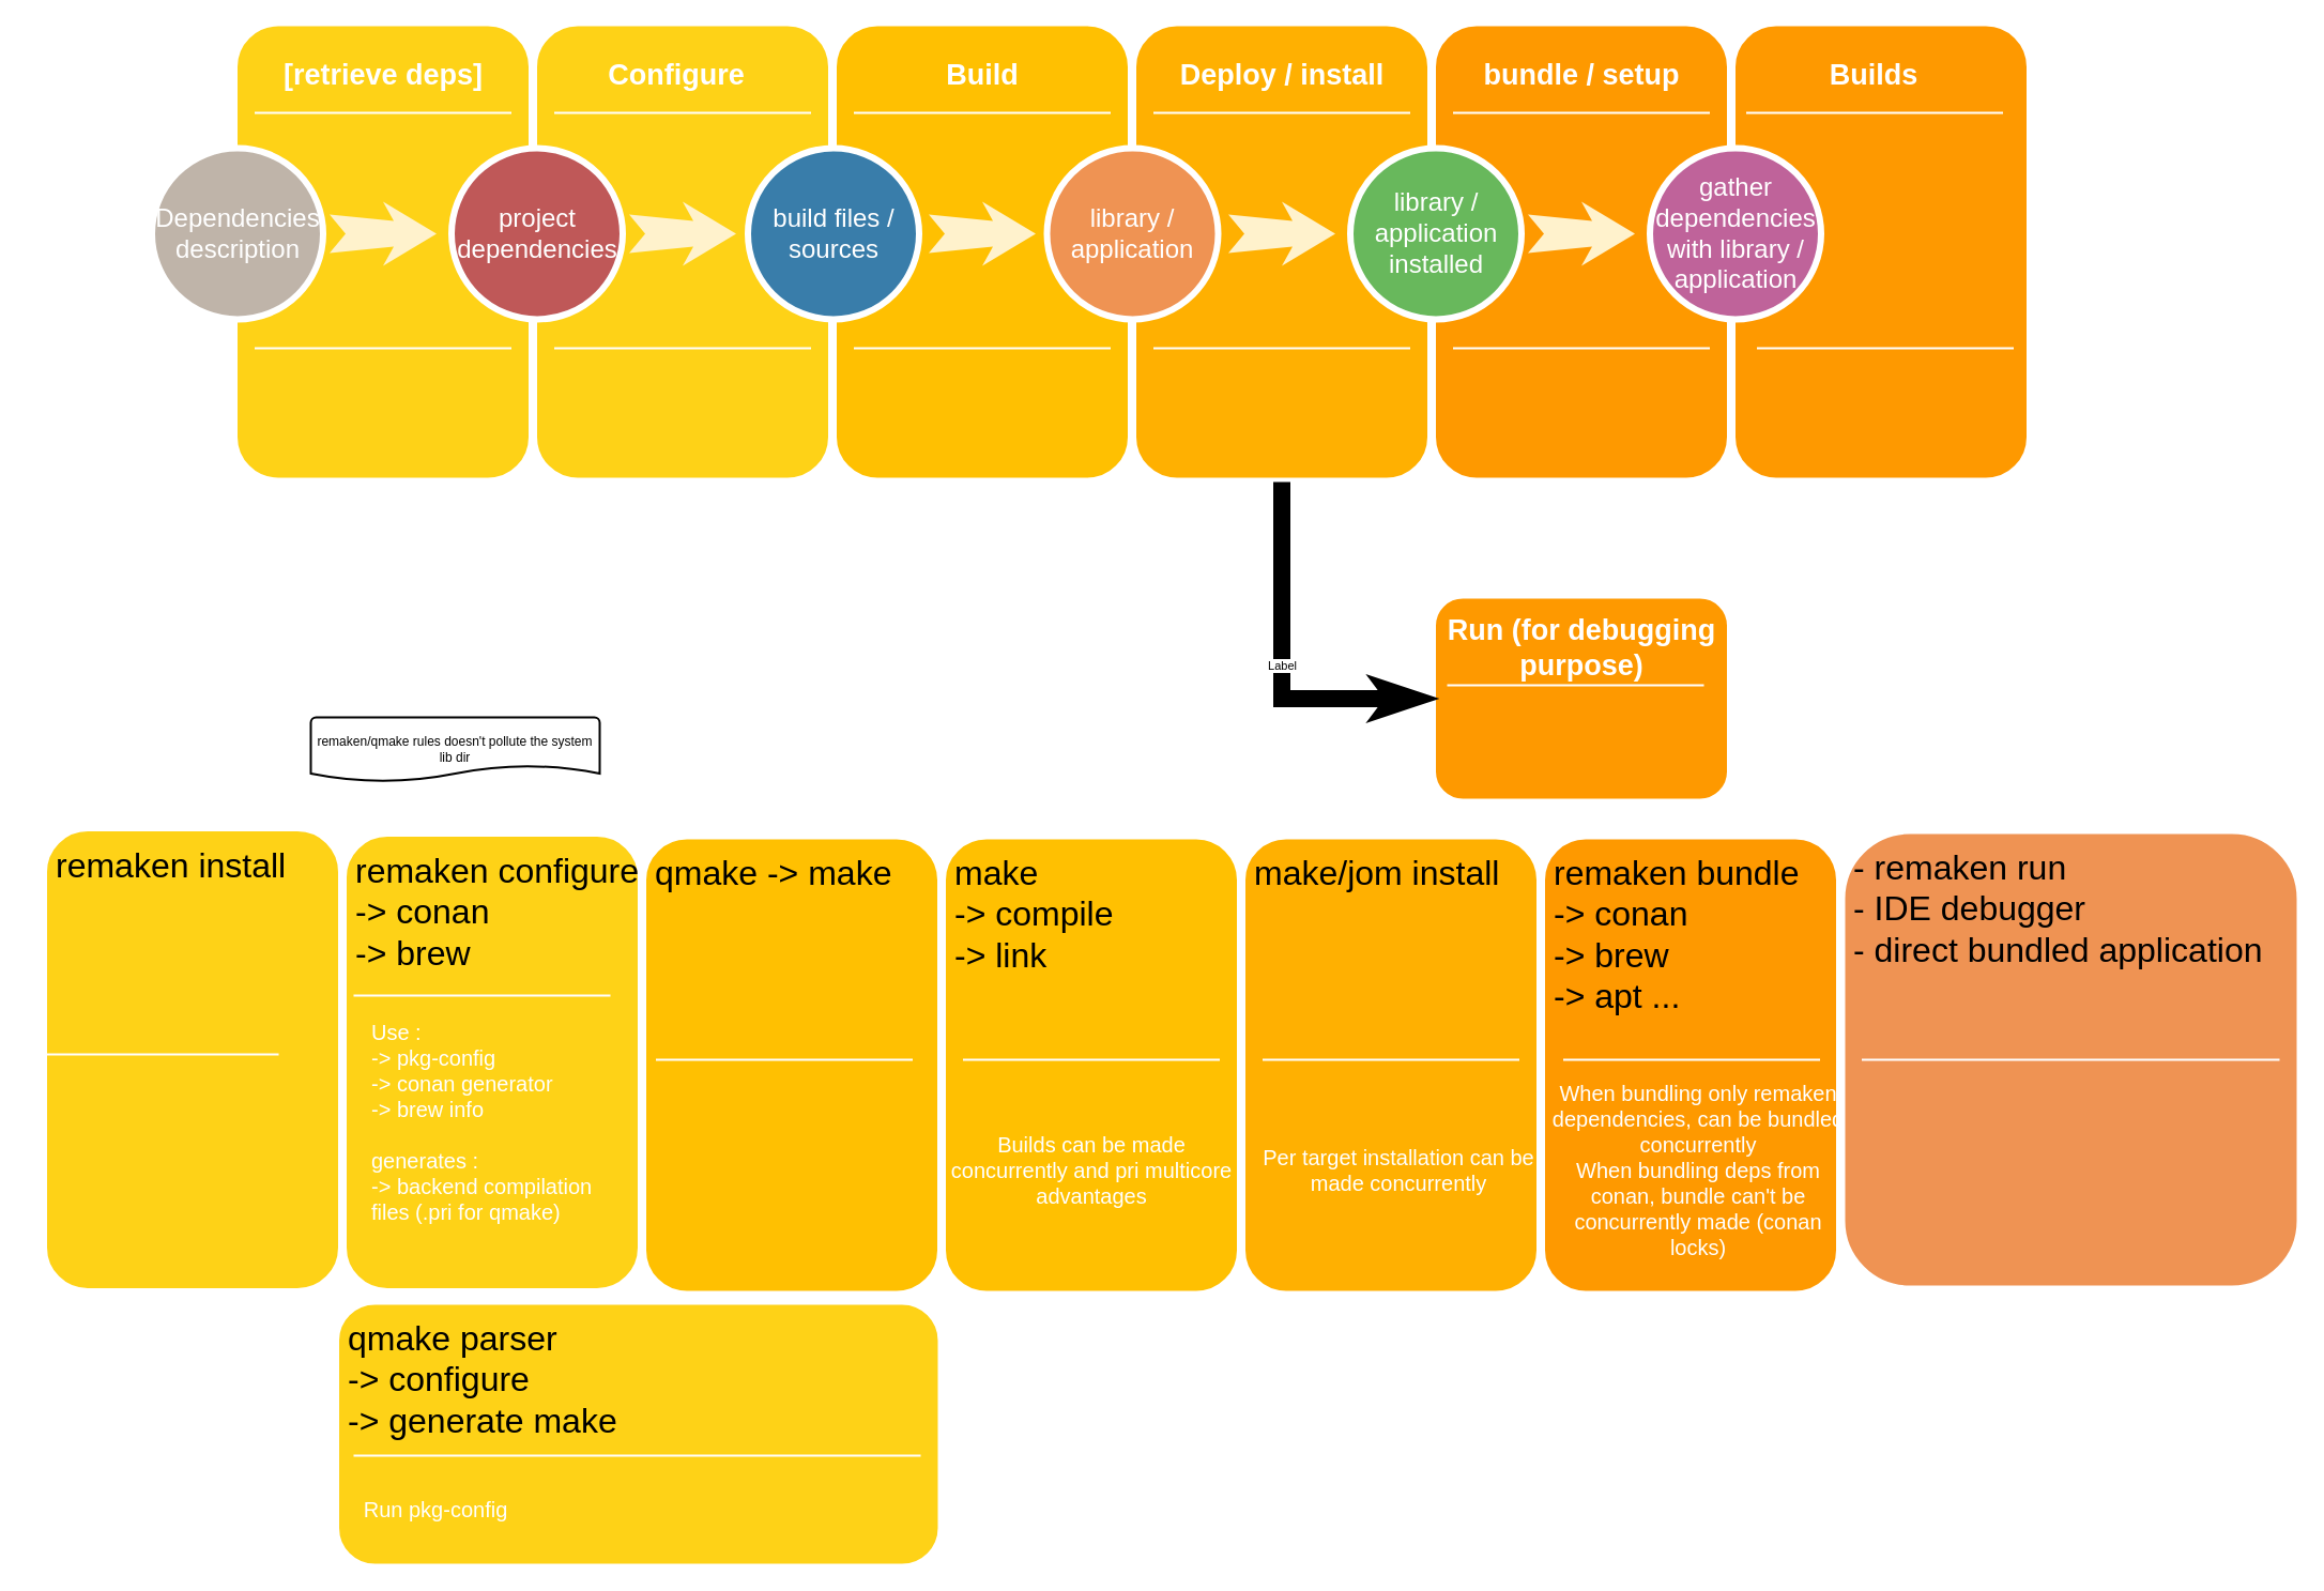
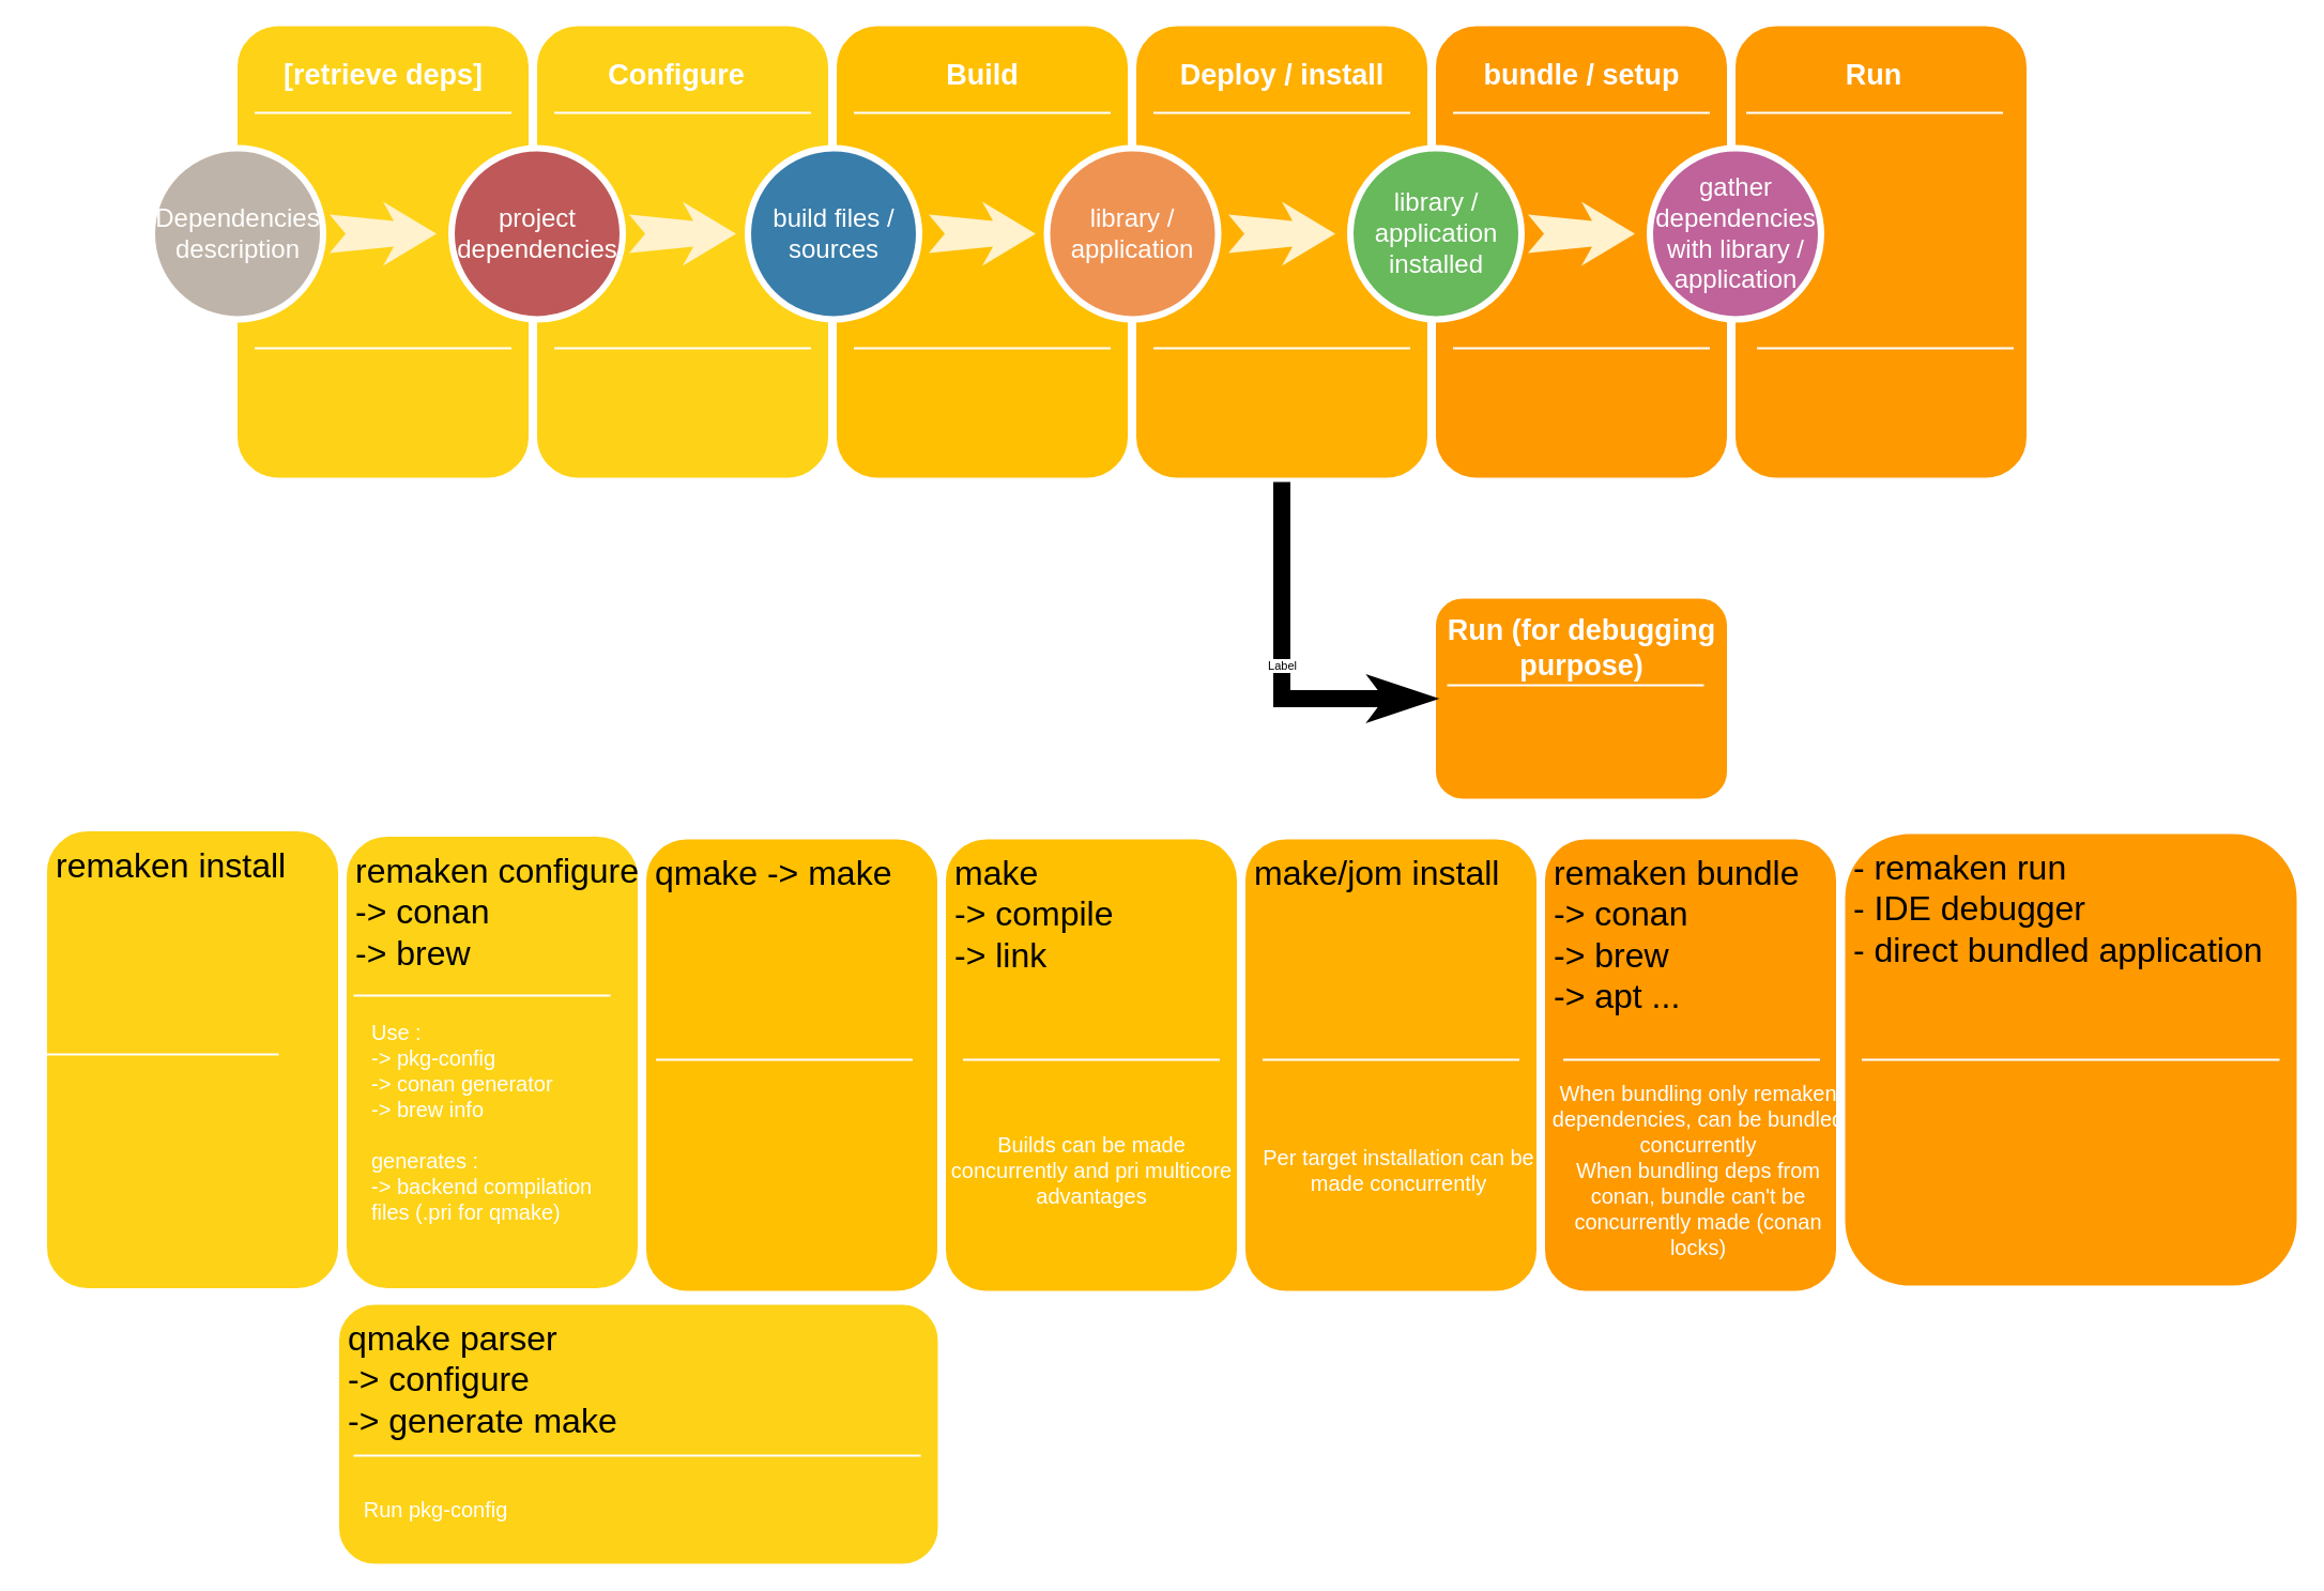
- <mxCell id="27" value="Builds" style="text;html=1;strokeColor=none;fillColor=none;align=center;verticalAlign=middle;whiteSpace=wrap;rounded=0;shadow=0;fontSize=27;fontColor=#FFFFFF;fontStyle=1" parent="1" vertex="1"><mxGeometry x="1611" y="40" width="280" height="60" as="geometry" /></mxCell>
+ <mxCell id="27" value="Run" style="text;html=1;strokeColor=none;fillColor=none;align=center;verticalAlign=middle;whiteSpace=wrap;rounded=0;shadow=0;fontSize=27;fontColor=#FFFFFF;fontStyle=1" parent="1" vertex="1"><mxGeometry x="1611" y="40" width="280" height="60" as="geometry" /></mxCell>
- <mxCell id="65" value="remaken/qmake rules doesn't pollute the system lib dir" style="strokeWidth=2;html=1;shape=mxgraph.flowchart.document2;whiteSpace=wrap;size=0.25;" vertex="1" parent="1"><mxGeometry x="290" y="670" width="270" height="60" as="geometry" /></mxCell>
- <mxCell id="47" value="- remaken run&lt;br style=&quot;font-size: 32px&quot;&gt;- IDE debugger&lt;br style=&quot;font-size: 32px&quot;&gt;- direct bundled application" style="whiteSpace=wrap;html=1;rounded=1;shadow=0;strokeWidth=8;fontSize=32;align=left;fillColor=#ef9353;strokeColor=#FFFFFF;spacingLeft=10;spacingTop=10;horizontal=1;verticalAlign=top;" parent="1" vertex="1"><mxGeometry x="1720" y="775" width="430" height="430" as="geometry" /></mxCell>
+ <mxCell id="47" value="- remaken run&lt;br style=&quot;font-size: 32px&quot;&gt;- IDE debugger&lt;br style=&quot;font-size: 32px&quot;&gt;- direct bundled application" style="whiteSpace=wrap;html=1;rounded=1;shadow=0;strokeWidth=8;fontSize=32;align=left;fillColor=#FE9900;strokeColor=#FFFFFF;spacingLeft=10;spacingTop=10;horizontal=1;verticalAlign=top;" parent="1" vertex="1"><mxGeometry x="1720" y="775" width="430" height="430" as="geometry" /></mxCell>
